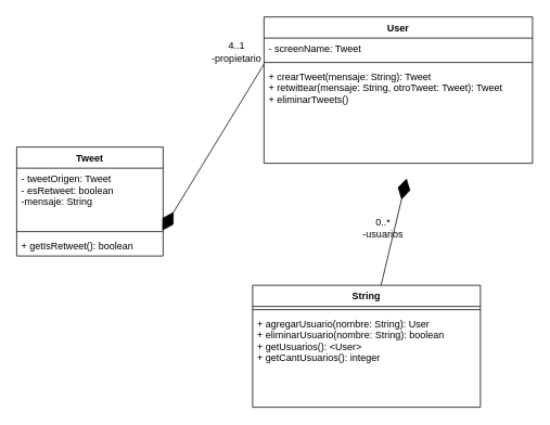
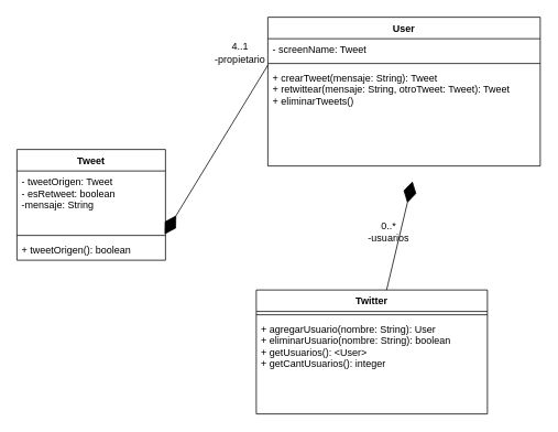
- <mxCell id="9" value="+ getIsRetweet(): boolean" style="text;strokeColor=none;fillColor=none;align=left;verticalAlign=top;spacingLeft=4;spacingRight=4;overflow=hidden;rotatable=0;points=[[0,0.5],[1,0.5]];portConstraint=eastwest;" vertex="1" parent="6"><mxGeometry y="108" width="180" height="26" as="geometry" /></mxCell>
+ <mxCell id="9" value="+ tweetOrigen(): boolean" style="text;strokeColor=none;fillColor=none;align=left;verticalAlign=top;spacingLeft=4;spacingRight=4;overflow=hidden;rotatable=0;points=[[0,0.5],[1,0.5]];portConstraint=eastwest;" vertex="1" parent="6"><mxGeometry y="108" width="180" height="26" as="geometry" /></mxCell>
- <mxCell id="11" value="String" style="swimlane;fontStyle=1;align=center;verticalAlign=top;childLayout=stackLayout;horizontal=1;startSize=26;horizontalStack=0;resizeParent=1;resizeParentMax=0;resizeLast=0;collapsible=1;marginBottom=0;" vertex="1" parent="1"><mxGeometry x="310" y="350" width="280" height="150" as="geometry" /></mxCell>
+ <mxCell id="11" value="Twitter" style="swimlane;fontStyle=1;align=center;verticalAlign=top;childLayout=stackLayout;horizontal=1;startSize=26;horizontalStack=0;resizeParent=1;resizeParentMax=0;resizeLast=0;collapsible=1;marginBottom=0;" vertex="1" parent="1"><mxGeometry x="310" y="350" width="280" height="150" as="geometry" /></mxCell>
